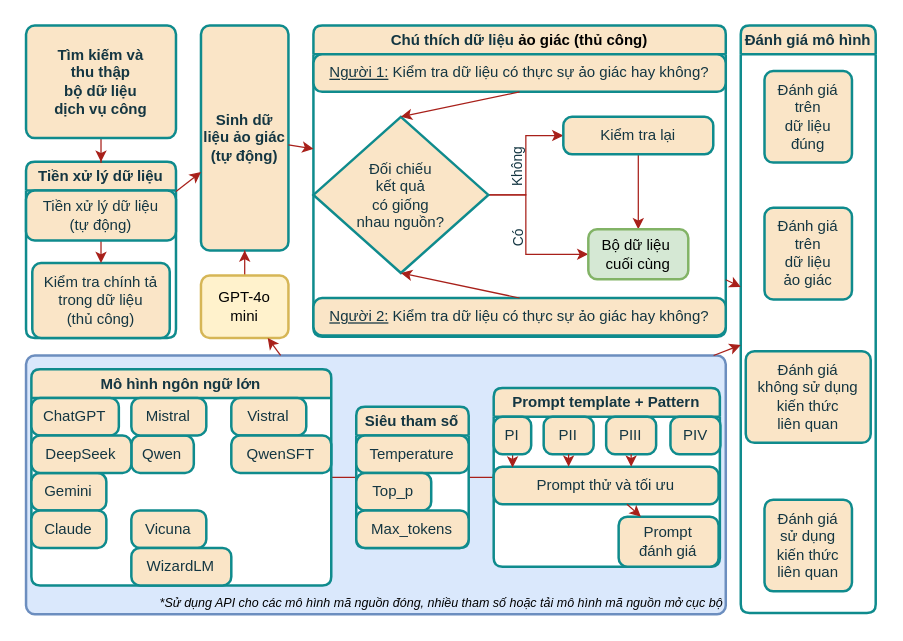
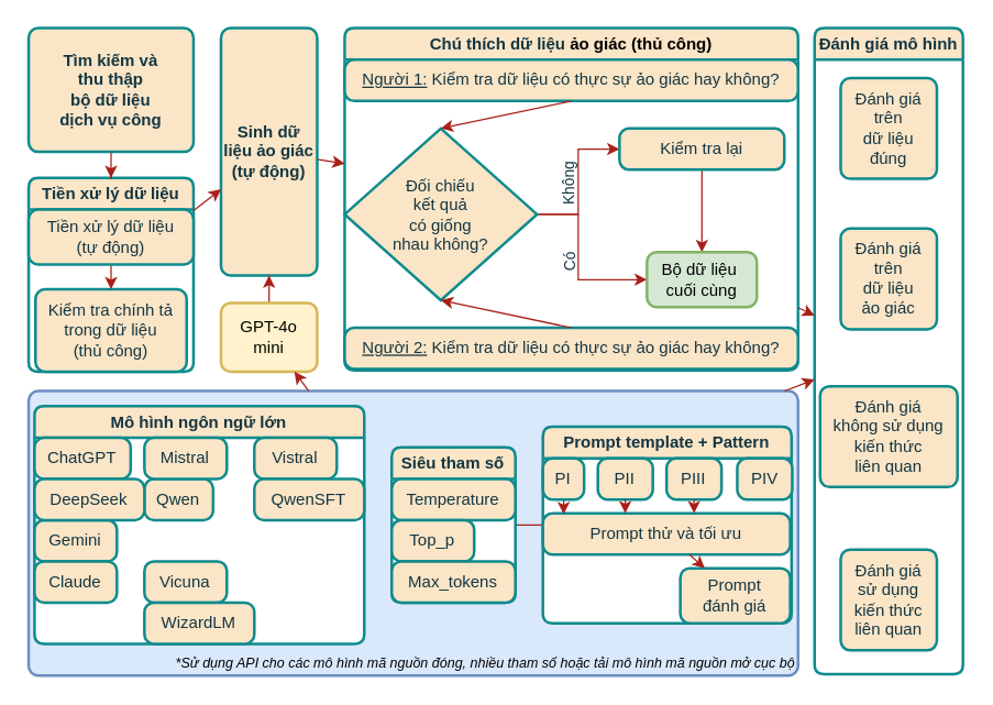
- <mxCell id="10" value="Đối chiếu&lt;br&gt;kết quả&lt;br&gt;có giống&lt;br&gt;nhau nguồn?" style="strokeWidth=2;html=1;shape=mxgraph.flowchart.decision;whiteSpace=wrap;labelBackgroundColor=none;fontStyle=0;fillColor=#FAE5C7;strokeColor=#0F8B8D;fontColor=#143642;movable=1;resizable=1;rotatable=1;deletable=1;editable=1;locked=0;connectable=1;" vertex="1" parent="4"><mxGeometry y="50" width="140" height="125" as="geometry" /></mxCell>
+ <mxCell id="10" value="Đối chiếu&lt;br&gt;kết quả&lt;br&gt;có giống&lt;br&gt;nhau không?" style="strokeWidth=2;html=1;shape=mxgraph.flowchart.decision;whiteSpace=wrap;labelBackgroundColor=none;fontStyle=0;fillColor=#FAE5C7;strokeColor=#0F8B8D;fontColor=#143642;movable=1;resizable=1;rotatable=1;deletable=1;editable=1;locked=0;connectable=1;" vertex="1" parent="4"><mxGeometry y="50" width="140" height="125" as="geometry" /></mxCell>
- <mxCell id="30" style="edgeStyle=orthogonalEdgeStyle;rounded=0;orthogonalLoop=1;jettySize=auto;html=1;endArrow=none;startFill=0;labelBackgroundColor=none;fontColor=default;strokeColor=#A8201A;movable=1;resizable=1;rotatable=1;deletable=1;editable=1;locked=0;connectable=1;" edge="1" parent="1" source="31" target="34"><mxGeometry relative="1" as="geometry" /></mxCell>
